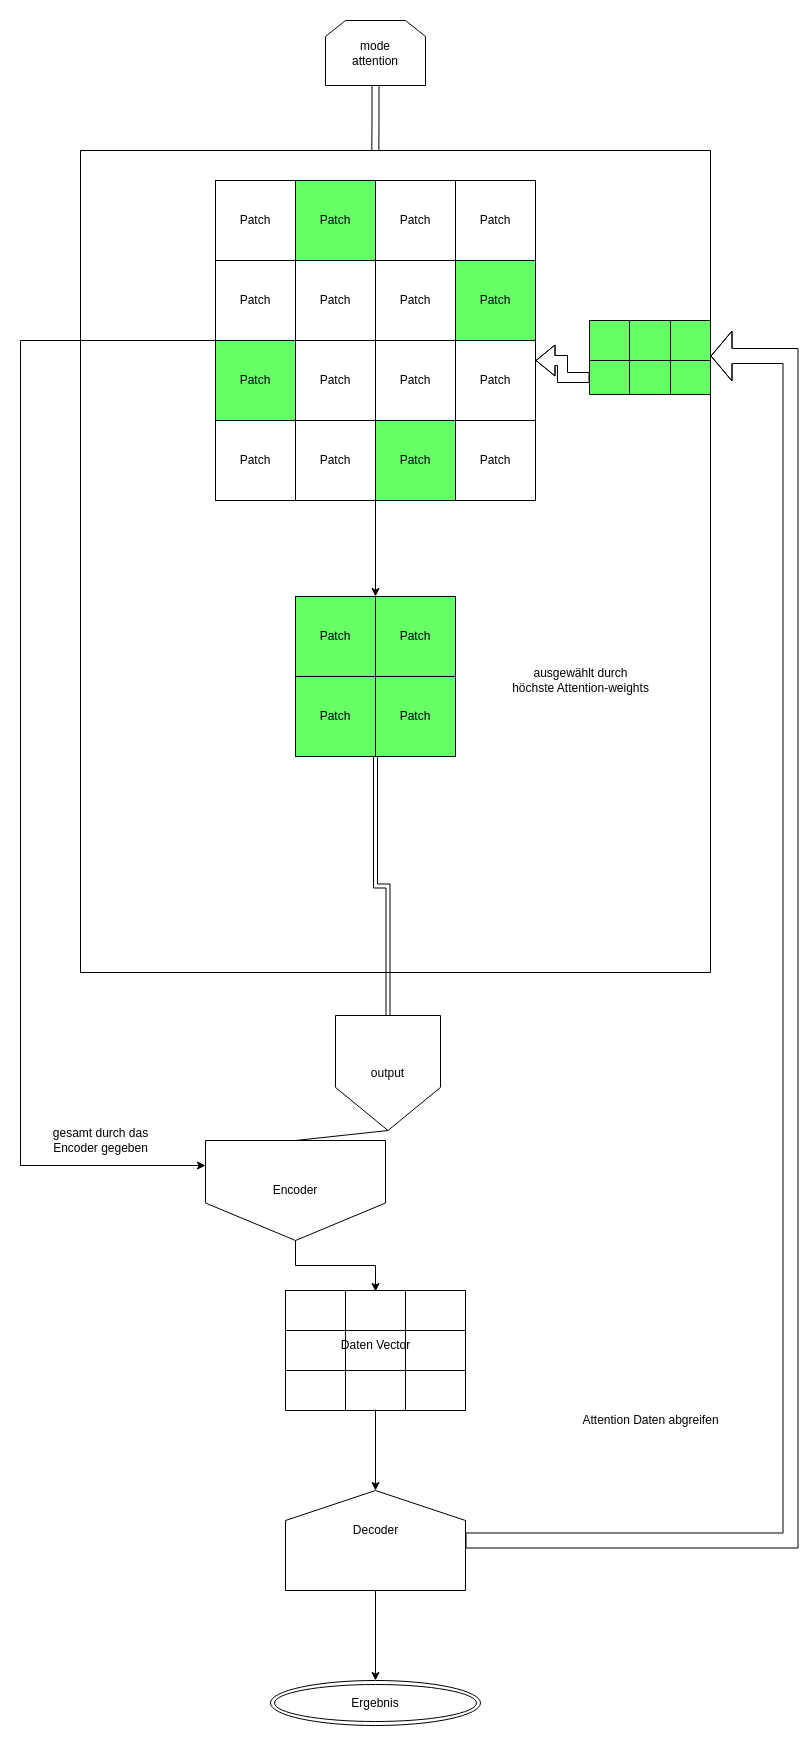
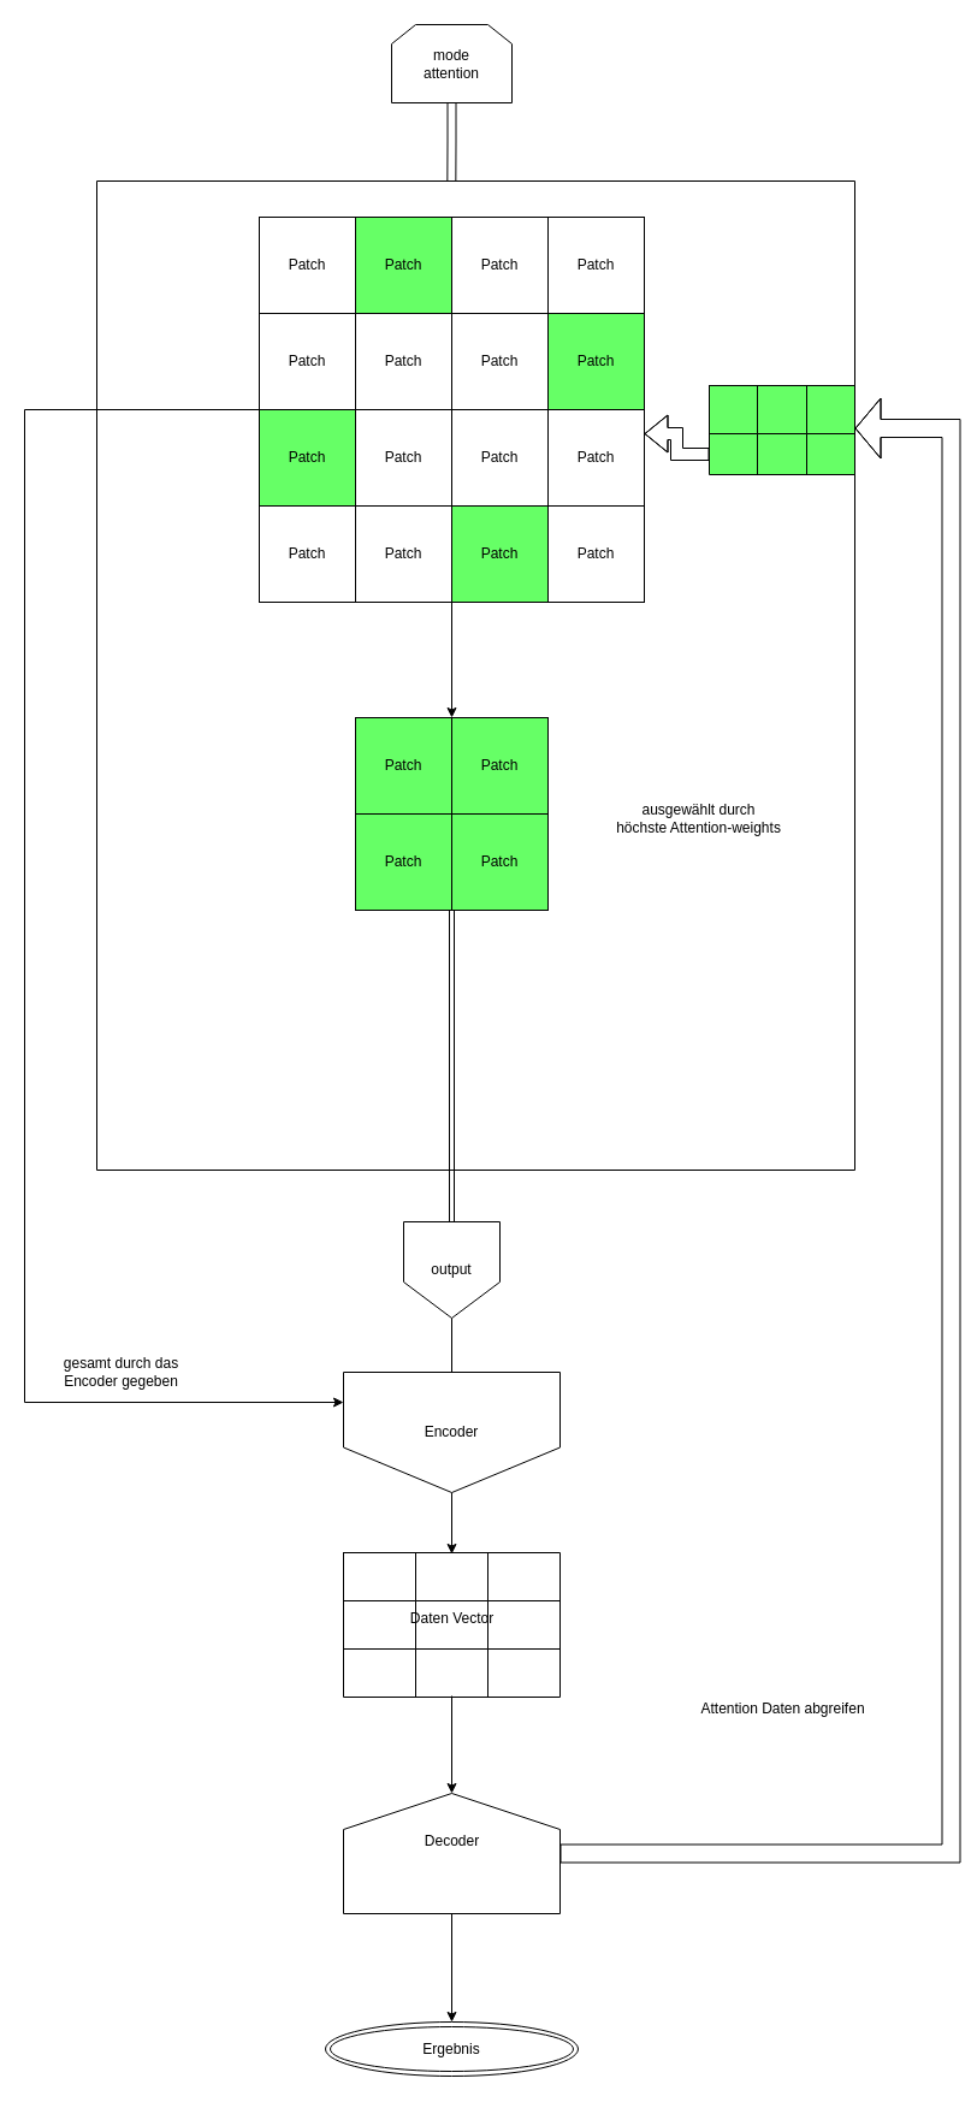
- <mxCell id="28" value="output" style="shape=offPageConnector;whiteSpace=wrap;html=1;strokeColor=#000000;fillColor=none;gradientColor=none;" parent="1" vertex="1"><mxGeometry x="335" y="1015" width="105" height="115" as="geometry" /></mxCell>
+ <mxCell id="28" value="output" style="shape=offPageConnector;whiteSpace=wrap;html=1;strokeColor=#000000;fillColor=none;gradientColor=none;" parent="1" vertex="1"><mxGeometry x="335" y="1015" width="80" height="80" as="geometry" /></mxCell>
- <mxCell id="41" value="Encoder" style="shape=offPageConnector;whiteSpace=wrap;html=1;" parent="1" vertex="1"><mxGeometry x="205" y="1140" width="180" height="100" as="geometry" /></mxCell>
+ <mxCell id="41" value="Encoder" style="shape=offPageConnector;whiteSpace=wrap;html=1;" parent="1" vertex="1"><mxGeometry x="285" y="1140" width="180" height="100" as="geometry" /></mxCell>
